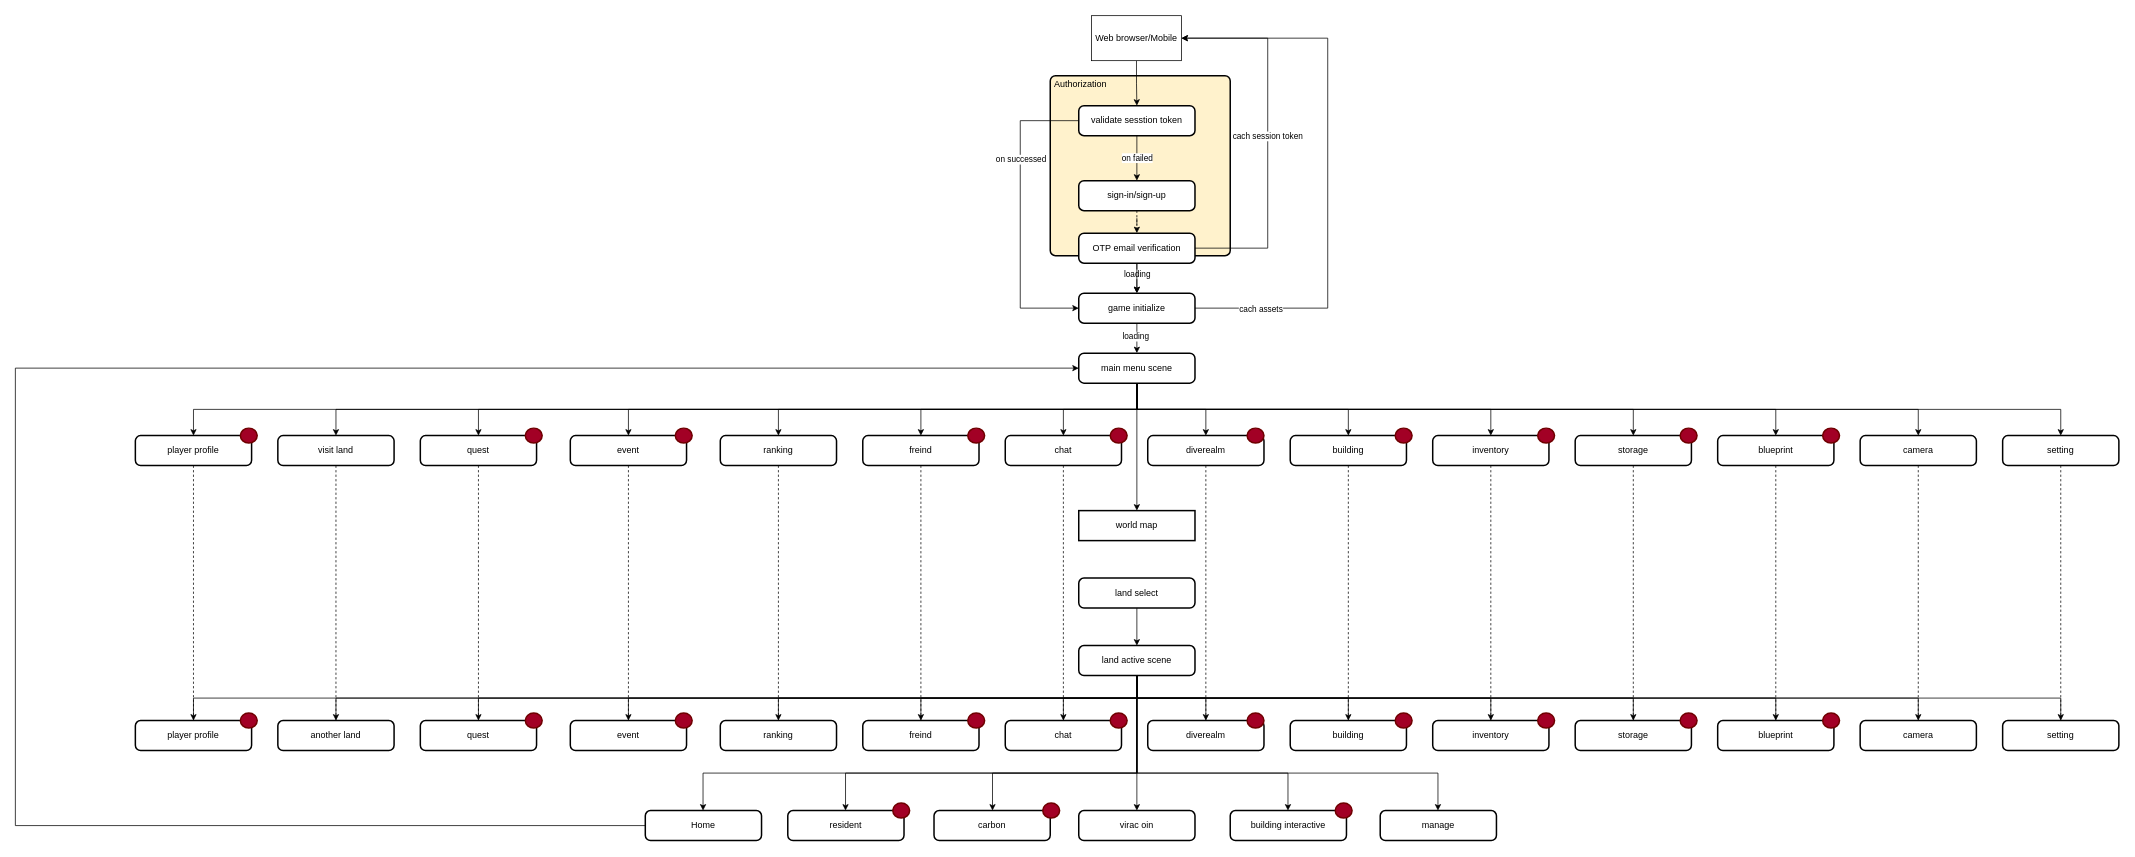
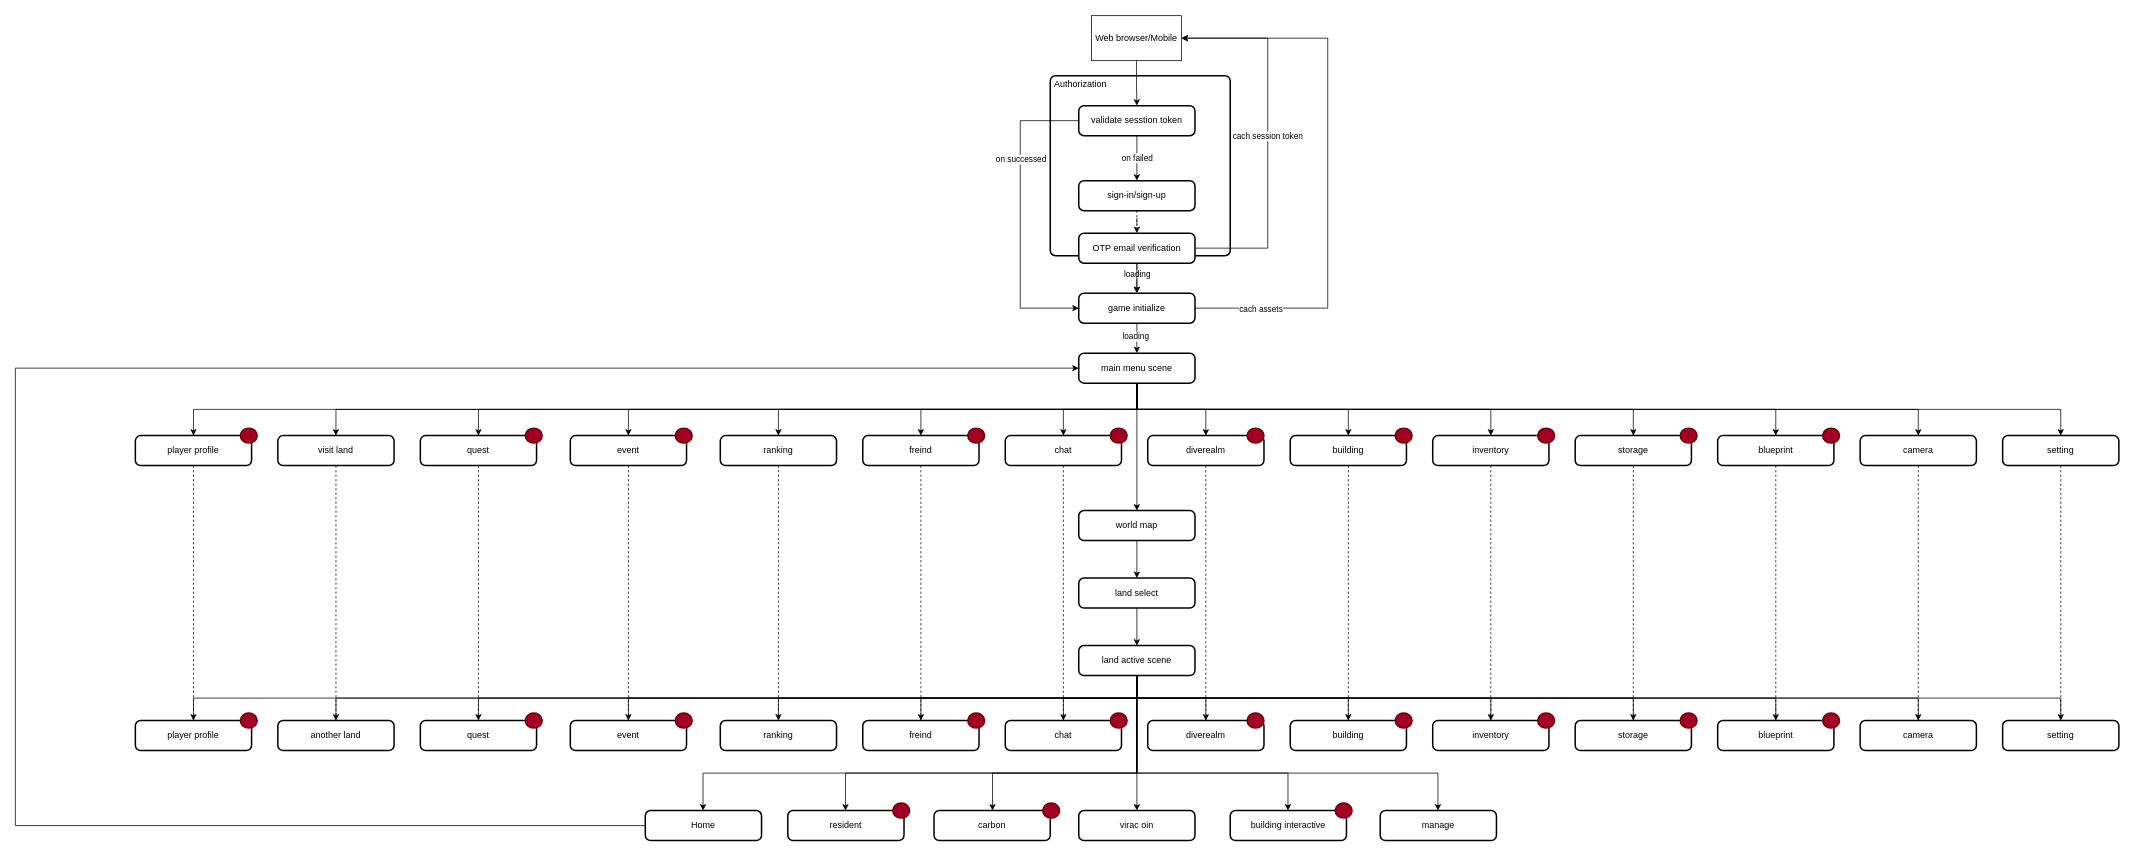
- <mxCell id="2" value="&amp;nbsp;Authorization&lt;br&gt;&lt;br&gt;&lt;br&gt;&lt;br&gt;&lt;br&gt;&lt;br&gt;&lt;br&gt;&lt;br&gt;&lt;br&gt;&lt;br&gt;&lt;div style=&quot;&quot;&gt;&lt;br&gt;&lt;/div&gt;&lt;div style=&quot;&quot;&gt;&lt;br&gt;&lt;/div&gt;&lt;div style=&quot;&quot;&gt;&lt;br&gt;&lt;/div&gt;&lt;div style=&quot;&quot;&gt;&lt;br&gt;&lt;/div&gt;&lt;div style=&quot;&quot;&gt;&lt;br&gt;&lt;/div&gt;&lt;div style=&quot;&quot;&gt;&lt;br&gt;&lt;/div&gt;" style="rounded=1;whiteSpace=wrap;html=1;absoluteArcSize=1;arcSize=14;strokeWidth=2;align=left;fillColor=#fff2cc;" parent="1" vertex="1"><mxGeometry x="1400" y="100" width="240" height="240" as="geometry" /></mxCell>
+ <mxCell id="2" value="&amp;nbsp;Authorization&lt;br&gt;&lt;br&gt;&lt;br&gt;&lt;br&gt;&lt;br&gt;&lt;br&gt;&lt;br&gt;&lt;br&gt;&lt;br&gt;&lt;br&gt;&lt;div style=&quot;&quot;&gt;&lt;br&gt;&lt;/div&gt;&lt;div style=&quot;&quot;&gt;&lt;br&gt;&lt;/div&gt;&lt;div style=&quot;&quot;&gt;&lt;br&gt;&lt;/div&gt;&lt;div style=&quot;&quot;&gt;&lt;br&gt;&lt;/div&gt;&lt;div style=&quot;&quot;&gt;&lt;br&gt;&lt;/div&gt;&lt;div style=&quot;&quot;&gt;&lt;br&gt;&lt;/div&gt;" style="rounded=1;whiteSpace=wrap;html=1;absoluteArcSize=1;arcSize=14;strokeWidth=2;align=left;" parent="1" vertex="1"><mxGeometry x="1400" y="100" width="240" height="240" as="geometry" /></mxCell>
- <mxCell id="66" value="world map" style="whiteSpace=wrap;html=1;absoluteArcSize=1;arcSize=14;strokeWidth=2;rounded=0;" parent="1" vertex="1"><mxGeometry x="1438" y="680" width="155" height="40" as="geometry" /></mxCell>
+ <mxCell id="66" value="world map" style="rounded=1;whiteSpace=wrap;html=1;absoluteArcSize=1;arcSize=14;strokeWidth=2;" parent="1" vertex="1"><mxGeometry x="1438" y="680" width="155" height="40" as="geometry" /></mxCell>
+ <mxCell id="65" style="edgeStyle=orthogonalEdgeStyle;rounded=0;orthogonalLoop=1;jettySize=auto;html=1;exitX=0.5;exitY=1;exitDx=0;exitDy=0;fontColor=default;" parent="1" source="66" target="89" edge="1"><mxGeometry relative="1" as="geometry" /></mxCell>
